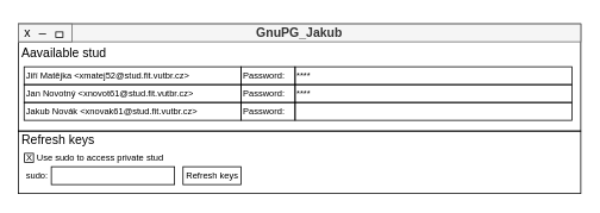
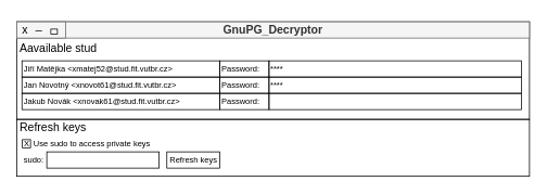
- <mxCell id="3" value="&lt;span style=&quot;font-weight: 700 ; white-space: normal&quot;&gt;GnuPG_Jakub&lt;/span&gt;" style="rounded=0;whiteSpace=wrap;html=1;fontSize=14;fillColor=#f5f5f5;strokeColor=#666666;fontColor=#333333;" vertex="1" parent="1"><mxGeometry x="20" y="26" width="630" height="20" as="geometry" /></mxCell>
+ <mxCell id="3" value="&lt;span style=&quot;font-weight: 700 ; white-space: normal&quot;&gt;GnuPG_Decryptor&lt;/span&gt;" style="rounded=0;whiteSpace=wrap;html=1;fontSize=14;fillColor=#f5f5f5;strokeColor=#666666;fontColor=#333333;" vertex="1" parent="1"><mxGeometry x="20" y="26" width="630" height="20" as="geometry" /></mxCell>
- <mxCell id="24" value="Use sudo to access private stud" style="text;html=1;align=left;verticalAlign=middle;resizable=0;points=[];autosize=1;fontSize=10;" vertex="1" parent="1"><mxGeometry x="39" y="166" width="160" height="20" as="geometry" /></mxCell>
+ <mxCell id="24" value="Use sudo to access private keys" style="text;html=1;align=left;verticalAlign=middle;resizable=0;points=[];autosize=1;fontSize=10;" vertex="1" parent="1"><mxGeometry x="39" y="166" width="160" height="20" as="geometry" /></mxCell>
